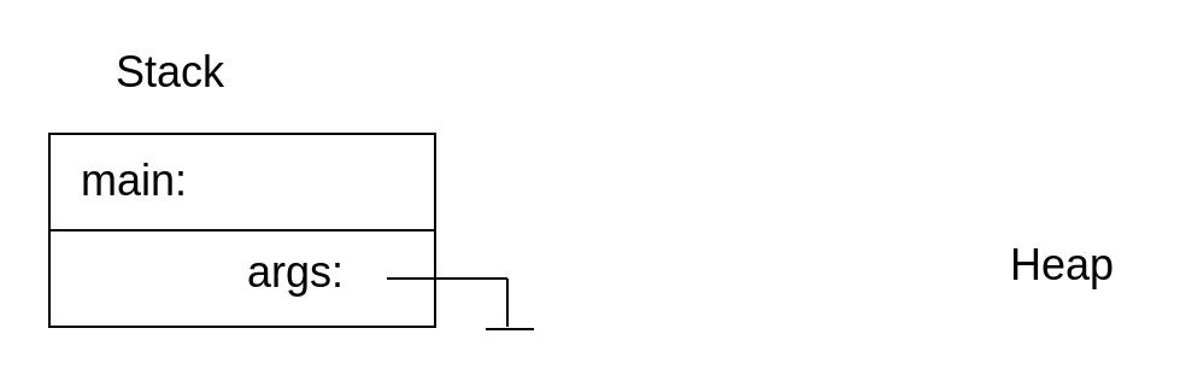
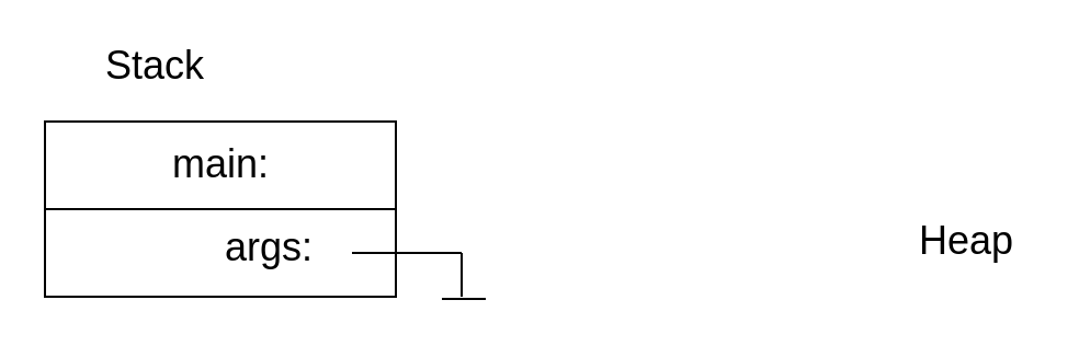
- <mxCell id="5" value="&lt;span style=&quot;font-size: 18px&quot;&gt;main:&lt;/span&gt;" style="text;html=1;align=center;verticalAlign=middle;resizable=0;points=[];;autosize=1;" vertex="1" parent="1"><mxGeometry x="25" y="65" width="60" height="20" as="geometry" /></mxCell>
+ <mxCell id="5" value="&lt;span style=&quot;font-size: 18px&quot;&gt;main:&lt;/span&gt;" style="text;html=1;align=center;verticalAlign=middle;resizable=0;points=[];;autosize=1;" vertex="1" parent="1"><mxGeometry x="70" y="65" width="60" height="20" as="geometry" /></mxCell>
